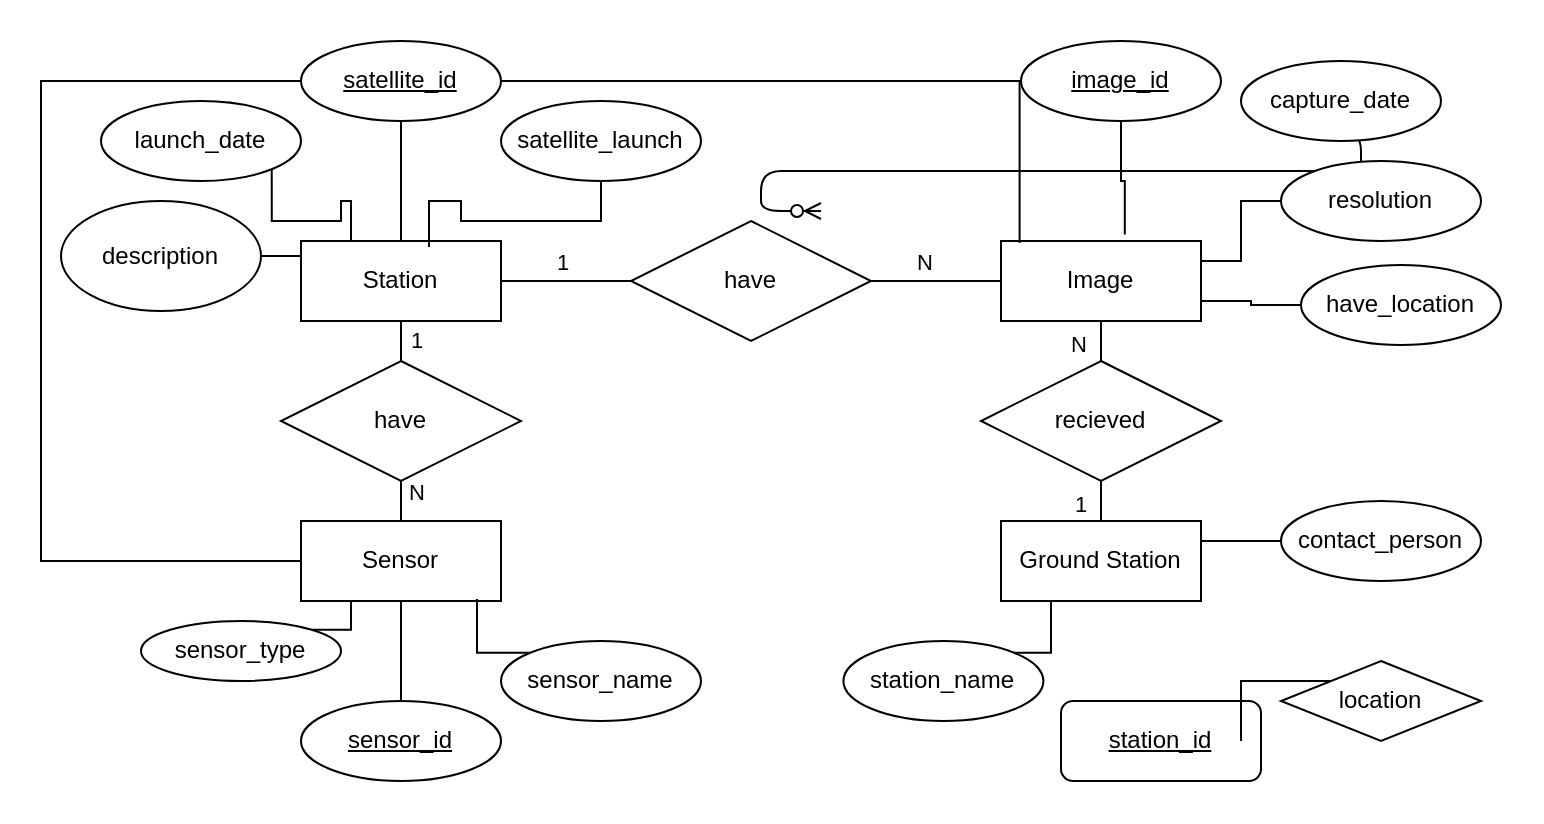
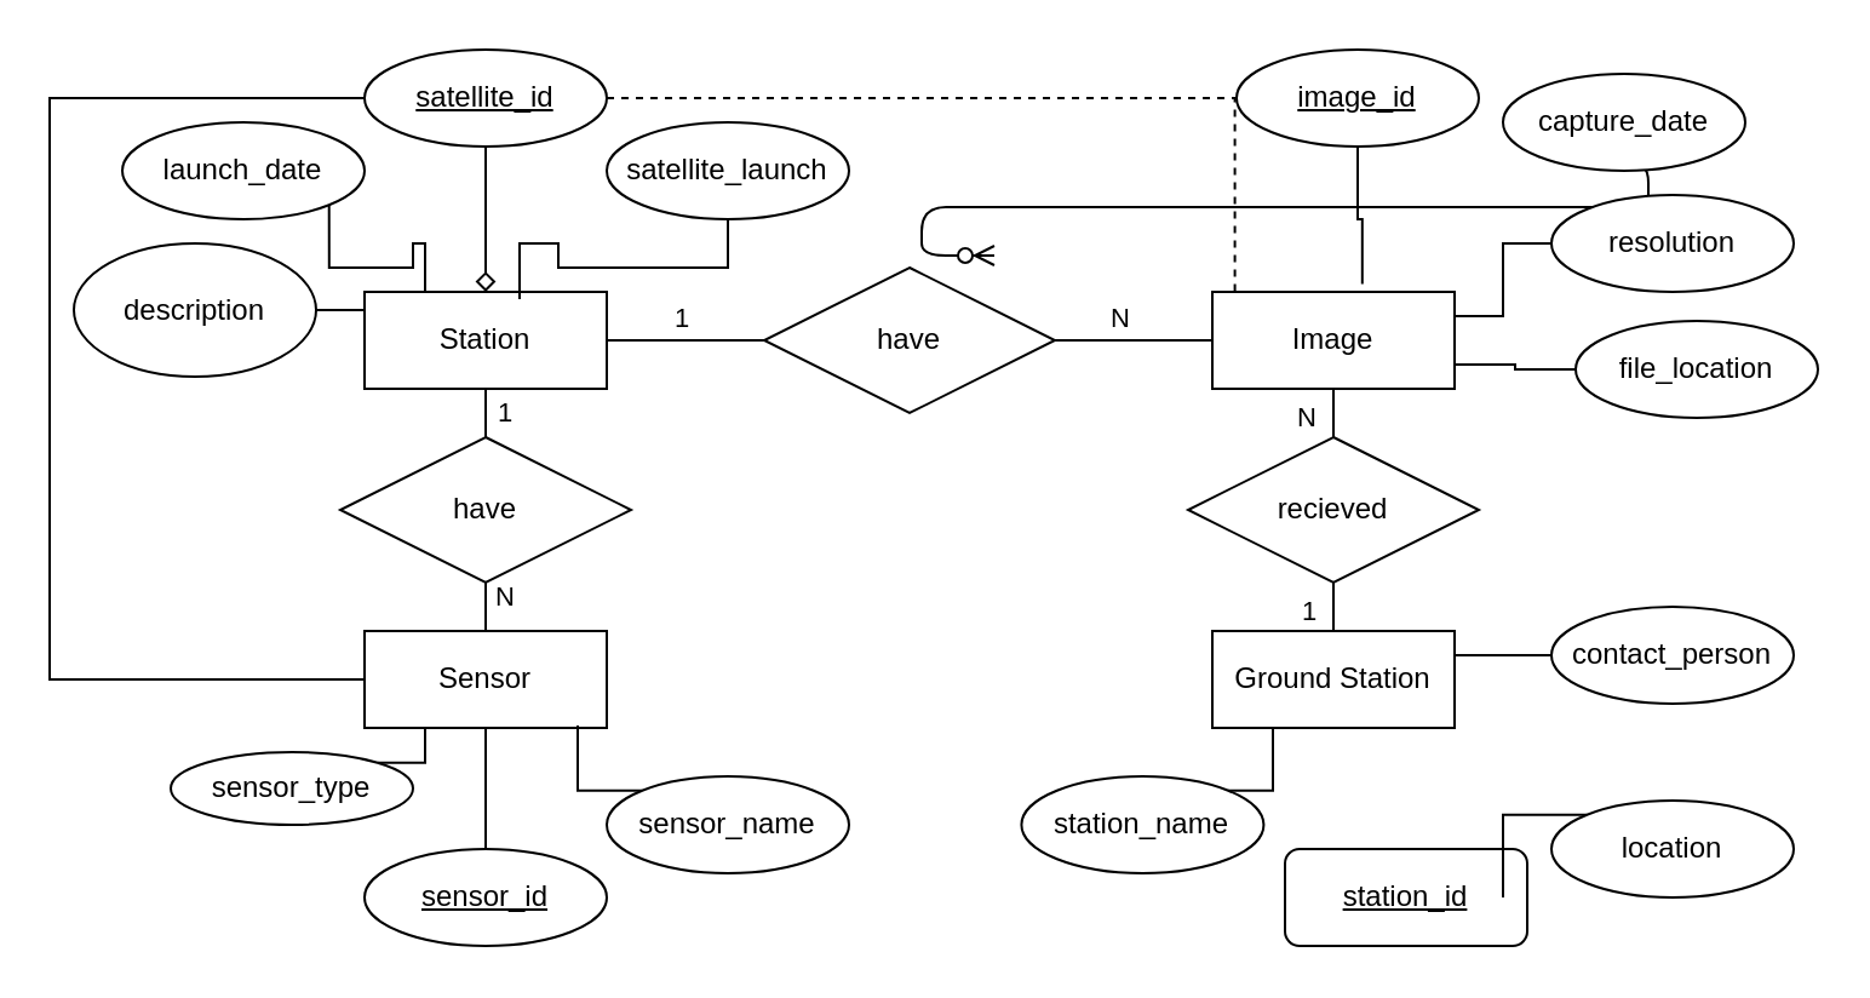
- <mxCell id="23" style="edgeStyle=orthogonalEdgeStyle;rounded=0;orthogonalLoop=1;jettySize=auto;html=1;exitX=1;exitY=0.5;exitDx=0;exitDy=0;entryX=0.093;entryY=0.025;entryDx=0;entryDy=0;entryPerimeter=0;endArrow=none;endFill=0;" edge="1" parent="1" source="25" target="12"><mxGeometry relative="1" as="geometry" /></mxCell>
+ <mxCell id="23" style="edgeStyle=orthogonalEdgeStyle;rounded=0;orthogonalLoop=1;jettySize=auto;html=1;exitX=1;exitY=0.5;exitDx=0;exitDy=0;entryX=0.093;entryY=0.025;entryDx=0;entryDy=0;entryPerimeter=0;endArrow=none;endFill=0;dashed=1;" edge="1" parent="1" source="25" target="12"><mxGeometry relative="1" as="geometry" /></mxCell>
- <mxCell id="22" style="edgeStyle=orthogonalEdgeStyle;rounded=0;orthogonalLoop=1;jettySize=auto;html=1;entryX=0.5;entryY=0;entryDx=0;entryDy=0;endArrow=none;endFill=0;" edge="1" parent="1" source="25" target="6"><mxGeometry relative="1" as="geometry" /></mxCell>
+ <mxCell id="22" style="edgeStyle=orthogonalEdgeStyle;rounded=0;orthogonalLoop=1;jettySize=auto;html=1;entryX=0.5;entryY=0;entryDx=0;entryDy=0;endArrow=diamond;endFill=0;" edge="1" parent="1" source="25" target="6"><mxGeometry relative="1" as="geometry" /></mxCell>
- <mxCell id="35" value="have_location" style="ellipse;whiteSpace=wrap;html=1;align=center;" vertex="1" parent="1"><mxGeometry x="650" y="132" width="100" height="40" as="geometry" /></mxCell>
+ <mxCell id="35" value="file_location" style="ellipse;whiteSpace=wrap;html=1;align=center;" vertex="1" parent="1"><mxGeometry x="650" y="132" width="100" height="40" as="geometry" /></mxCell>
- <mxCell id="47" value="location" style="rhombus;whiteSpace=wrap;html=1;align=center;" vertex="1" parent="1"><mxGeometry x="640" y="330" width="100" height="40" as="geometry" /></mxCell>
+ <mxCell id="47" value="location" style="ellipse;whiteSpace=wrap;html=1;align=center;" vertex="1" parent="1"><mxGeometry x="640" y="330" width="100" height="40" as="geometry" /></mxCell>
